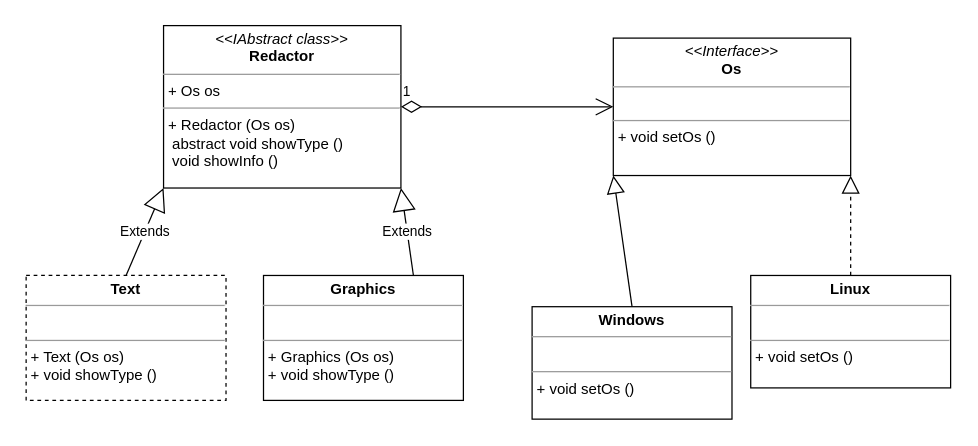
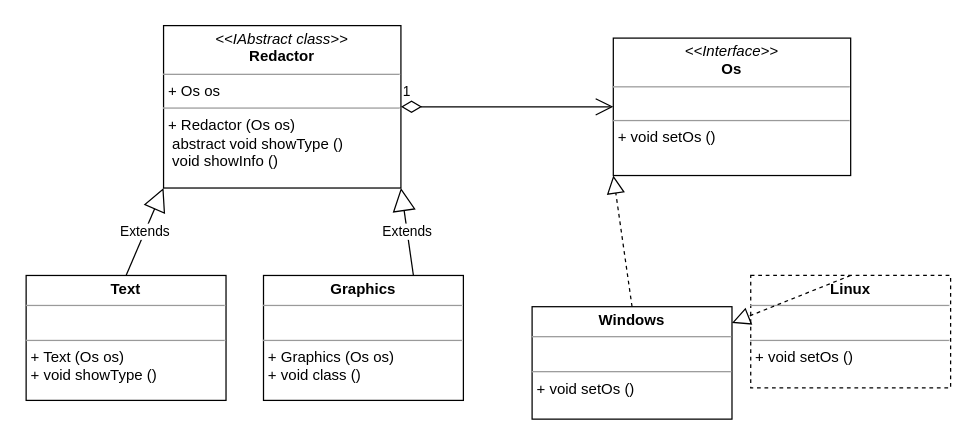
- <mxCell id="9" value="" style="endArrow=block;dashed=1;endFill=0;endSize=12;html=1;rounded=0;entryX=1;entryY=1;entryDx=0;entryDy=0;exitX=0.5;exitY=0;exitDx=0;exitDy=0;" edge="1" parent="1" source="5" target="2"><mxGeometry width="160" relative="1" as="geometry"><mxPoint x="340" y="380" as="sourcePoint" /><mxPoint x="500" y="380" as="targetPoint" /></mxGeometry></mxCell>
+ <mxCell id="9" value="" style="endArrow=block;dashed=1;endFill=0;endSize=12;html=1;rounded=0;exitX=0.5;exitY=0;exitDx=0;exitDy=0;" edge="1" parent="1" source="5" target="4"><mxGeometry width="160" relative="1" as="geometry"><mxPoint x="340" y="380" as="sourcePoint" /><mxPoint x="500" y="380" as="targetPoint" /></mxGeometry></mxCell>
- <mxCell id="8" value="" style="endArrow=block;dashed=0;endFill=0;endSize=12;html=1;rounded=0;entryX=0;entryY=1;entryDx=0;entryDy=0;exitX=0.5;exitY=0;exitDx=0;exitDy=0;" edge="1" parent="1" source="4" target="2"><mxGeometry width="160" relative="1" as="geometry"><mxPoint x="340" y="380" as="sourcePoint" /><mxPoint x="500" y="380" as="targetPoint" /></mxGeometry></mxCell>
+ <mxCell id="8" value="" style="endArrow=block;dashed=1;endFill=0;endSize=12;html=1;rounded=0;entryX=0;entryY=1;entryDx=0;entryDy=0;exitX=0.5;exitY=0;exitDx=0;exitDy=0;" edge="1" parent="1" source="4" target="2"><mxGeometry width="160" relative="1" as="geometry"><mxPoint x="340" y="380" as="sourcePoint" /><mxPoint x="500" y="380" as="targetPoint" /></mxGeometry></mxCell>
- <mxCell id="6" value="&lt;p style=&quot;margin:0px;margin-top:4px;text-align:center;&quot;&gt;&lt;b&gt;Graphics&lt;/b&gt;&lt;/p&gt;&lt;hr size=&quot;1&quot;&gt;&lt;p style=&quot;margin:0px;margin-left:4px;&quot;&gt;&lt;br&gt;&lt;/p&gt;&lt;hr size=&quot;1&quot;&gt;&lt;p style=&quot;margin:0px;margin-left:4px;&quot;&gt;+ Graphics (Os os)&lt;/p&gt;&lt;p style=&quot;margin:0px;margin-left:4px;&quot;&gt;+ void showType ()&lt;/p&gt;" style="verticalAlign=top;align=left;overflow=fill;fontSize=12;fontFamily=Helvetica;html=1;" vertex="1" parent="1"><mxGeometry x="210" y="220" width="160" height="100" as="geometry" /></mxCell>
+ <mxCell id="6" value="&lt;p style=&quot;margin:0px;margin-top:4px;text-align:center;&quot;&gt;&lt;b&gt;Graphics&lt;/b&gt;&lt;/p&gt;&lt;hr size=&quot;1&quot;&gt;&lt;p style=&quot;margin:0px;margin-left:4px;&quot;&gt;&lt;br&gt;&lt;/p&gt;&lt;hr size=&quot;1&quot;&gt;&lt;p style=&quot;margin:0px;margin-left:4px;&quot;&gt;+ Graphics (Os os)&lt;/p&gt;&lt;p style=&quot;margin:0px;margin-left:4px;&quot;&gt;+ void class ()&lt;/p&gt;" style="verticalAlign=top;align=left;overflow=fill;fontSize=12;fontFamily=Helvetica;html=1;" vertex="1" parent="1"><mxGeometry x="210" y="220" width="160" height="100" as="geometry" /></mxCell>
- <mxCell id="5" value="&lt;p style=&quot;margin:0px;margin-top:4px;text-align:center;&quot;&gt;&lt;b&gt;Linux&lt;/b&gt;&lt;/p&gt;&lt;hr size=&quot;1&quot;&gt;&lt;p style=&quot;margin:0px;margin-left:4px;&quot;&gt;&lt;br&gt;&lt;/p&gt;&lt;hr size=&quot;1&quot;&gt;&lt;p style=&quot;margin:0px;margin-left:4px;&quot;&gt;+ void setOs ()&lt;/p&gt;" style="verticalAlign=top;align=left;overflow=fill;fontSize=12;fontFamily=Helvetica;html=1;" vertex="1" parent="1"><mxGeometry x="600" y="220" width="160" height="90" as="geometry" /></mxCell>
+ <mxCell id="5" value="&lt;p style=&quot;margin:0px;margin-top:4px;text-align:center;&quot;&gt;&lt;b&gt;Linux&lt;/b&gt;&lt;/p&gt;&lt;hr size=&quot;1&quot;&gt;&lt;p style=&quot;margin:0px;margin-left:4px;&quot;&gt;&lt;br&gt;&lt;/p&gt;&lt;hr size=&quot;1&quot;&gt;&lt;p style=&quot;margin:0px;margin-left:4px;&quot;&gt;+ void setOs ()&lt;/p&gt;" style="verticalAlign=top;align=left;overflow=fill;fontSize=12;fontFamily=Helvetica;html=1;dashed=1;" vertex="1" parent="1"><mxGeometry x="600" y="220" width="160" height="90" as="geometry" /></mxCell>
- <mxCell id="7" value="&lt;p style=&quot;margin:0px;margin-top:4px;text-align:center;&quot;&gt;&lt;b&gt;Text&lt;/b&gt;&lt;/p&gt;&lt;hr size=&quot;1&quot;&gt;&lt;p style=&quot;margin:0px;margin-left:4px;&quot;&gt;&lt;br&gt;&lt;/p&gt;&lt;hr size=&quot;1&quot;&gt;&lt;p style=&quot;margin:0px;margin-left:4px;&quot;&gt;+ Text (Os os)&lt;/p&gt;&lt;p style=&quot;margin:0px;margin-left:4px;&quot;&gt;+ void showType ()&lt;/p&gt;" style="verticalAlign=top;align=left;overflow=fill;fontSize=12;fontFamily=Helvetica;html=1;dashed=1;" vertex="1" parent="1"><mxGeometry x="20" y="220" width="160" height="100" as="geometry" /></mxCell>
+ <mxCell id="7" value="&lt;p style=&quot;margin:0px;margin-top:4px;text-align:center;&quot;&gt;&lt;b&gt;Text&lt;/b&gt;&lt;/p&gt;&lt;hr size=&quot;1&quot;&gt;&lt;p style=&quot;margin:0px;margin-left:4px;&quot;&gt;&lt;br&gt;&lt;/p&gt;&lt;hr size=&quot;1&quot;&gt;&lt;p style=&quot;margin:0px;margin-left:4px;&quot;&gt;+ Text (Os os)&lt;/p&gt;&lt;p style=&quot;margin:0px;margin-left:4px;&quot;&gt;+ void showType ()&lt;/p&gt;" style="verticalAlign=top;align=left;overflow=fill;fontSize=12;fontFamily=Helvetica;html=1;" vertex="1" parent="1"><mxGeometry x="20" y="220" width="160" height="100" as="geometry" /></mxCell>
